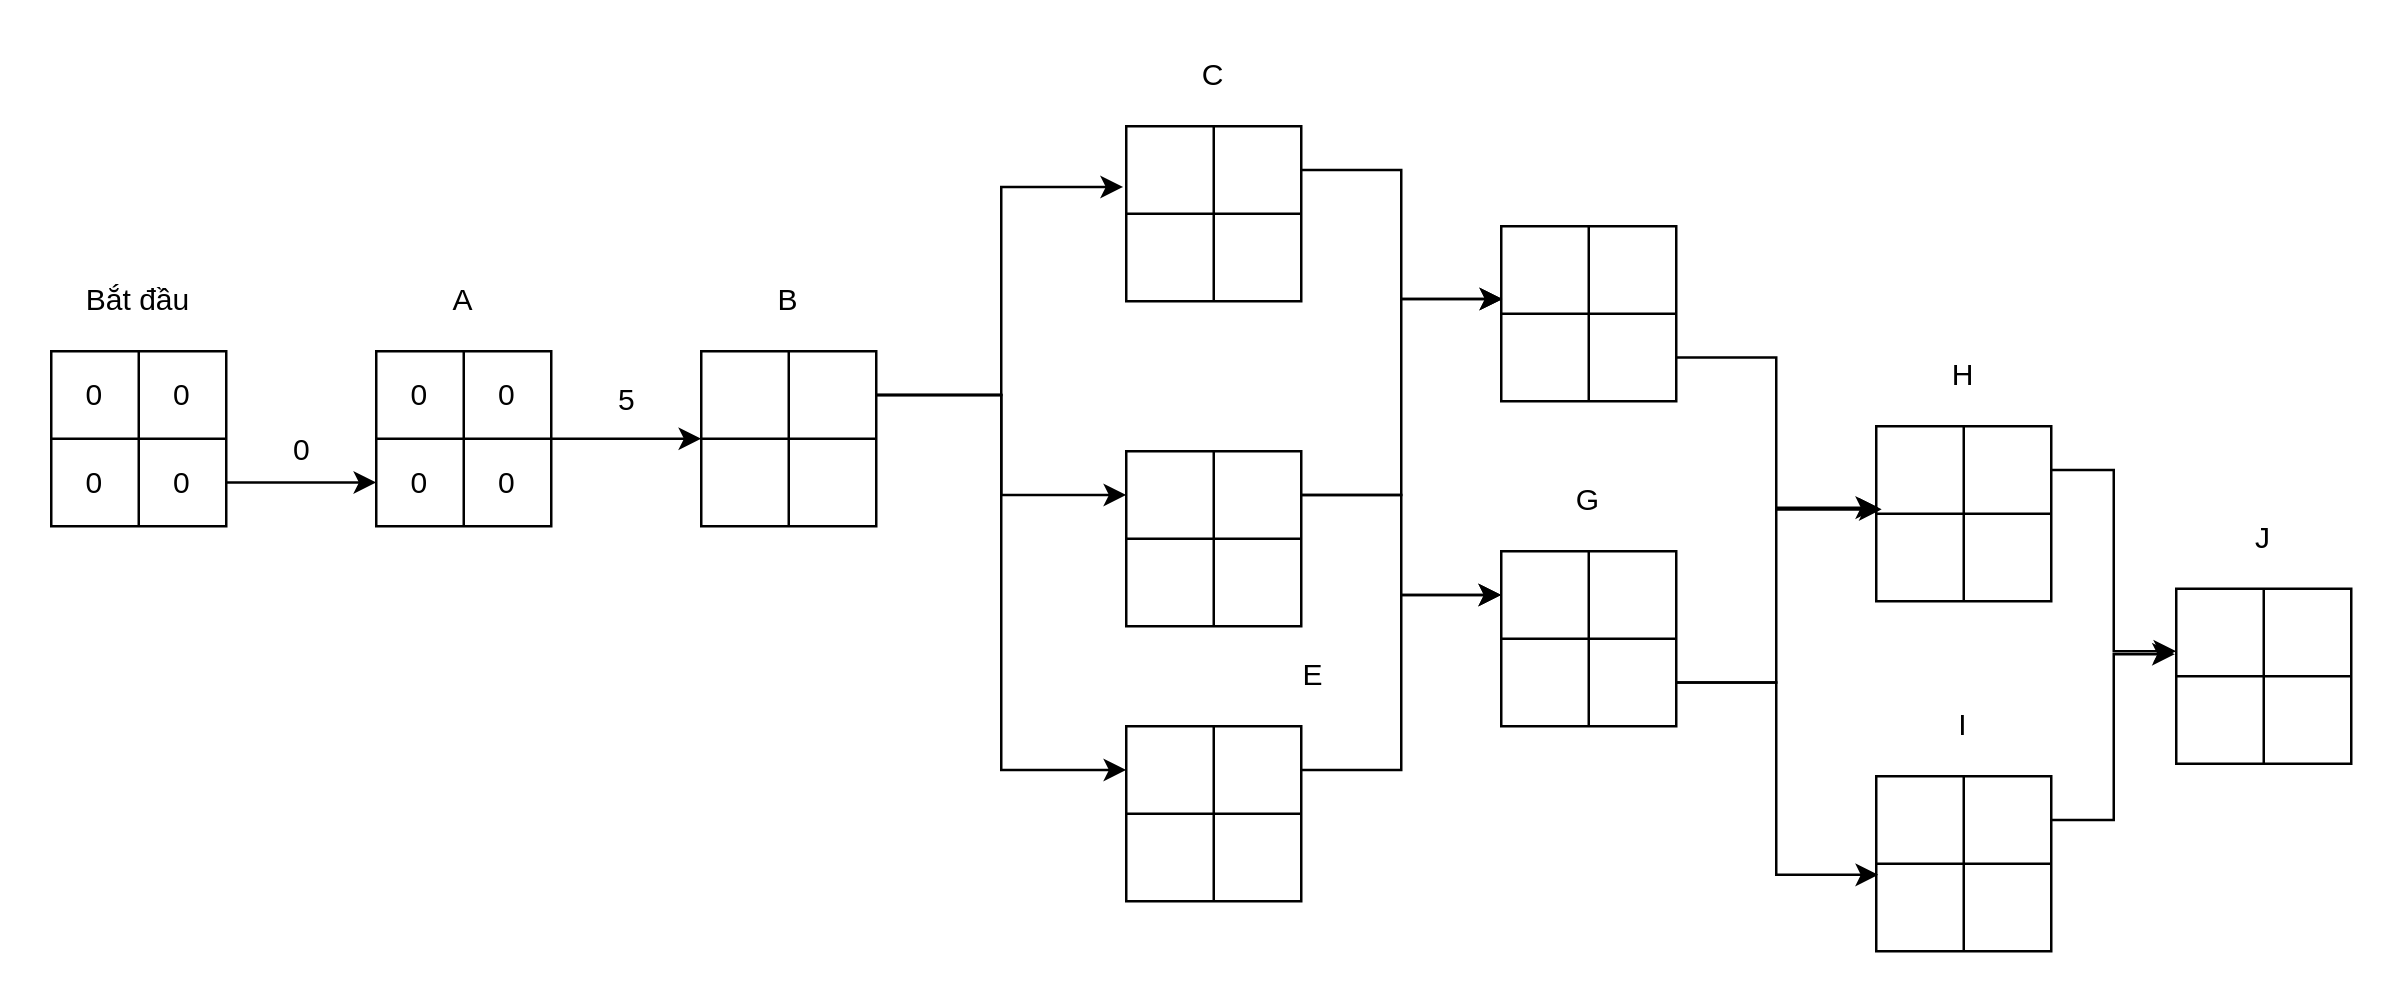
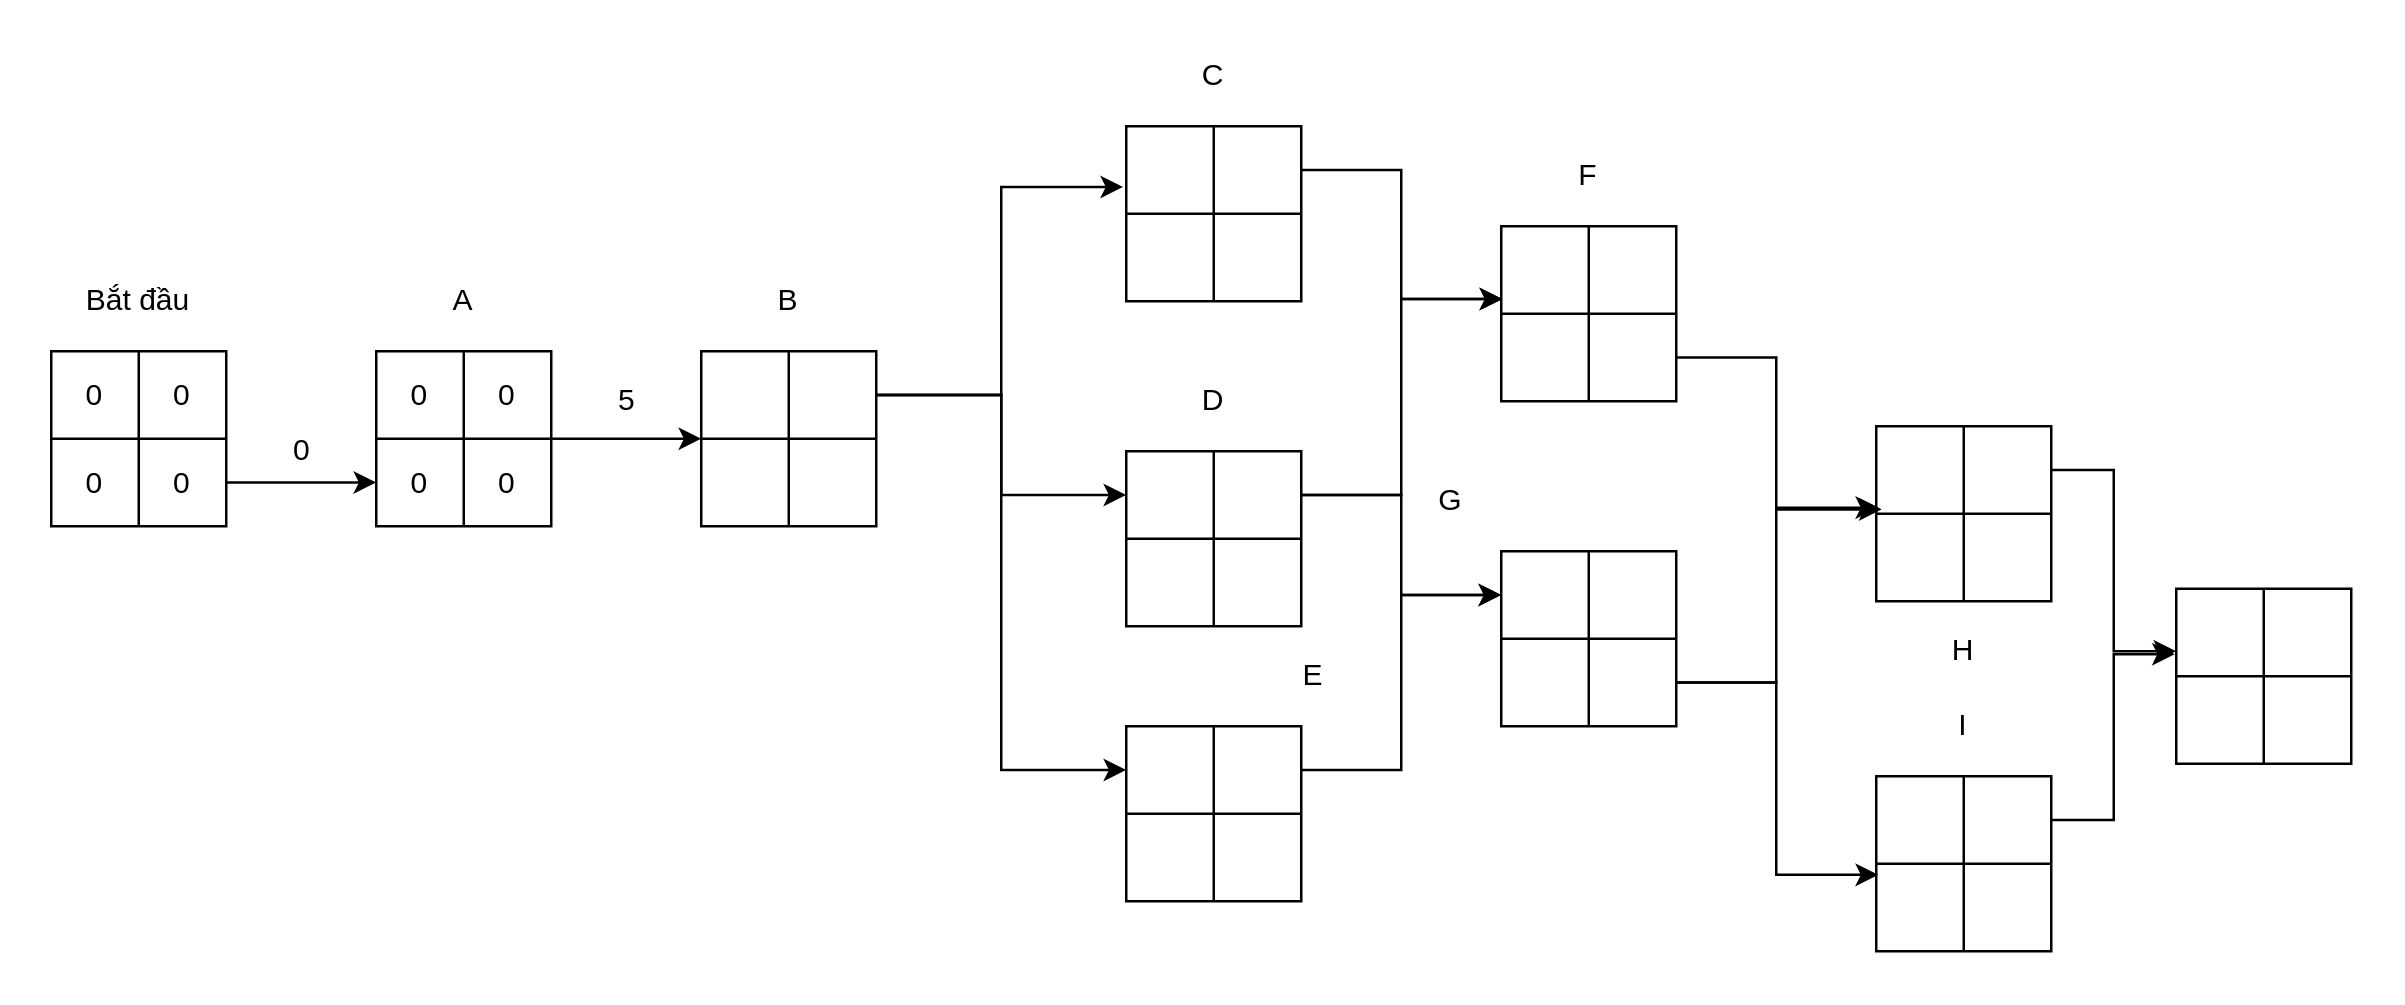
+ <mxCell id="62" value="F" style="text;html=1;strokeColor=none;fillColor=none;align=center;verticalAlign=middle;whiteSpace=wrap;rounded=0;" vertex="1" parent="1"><mxGeometry x="600" y="60" width="70" height="20" as="geometry" /></mxCell>
- <mxCell id="82" value="H" style="text;html=1;strokeColor=none;fillColor=none;align=center;verticalAlign=middle;whiteSpace=wrap;rounded=0;" vertex="1" parent="1"><mxGeometry x="750" y="140" width="70" height="20" as="geometry" /></mxCell>
+ <mxCell id="82" value="H" style="text;html=1;strokeColor=none;fillColor=none;align=center;verticalAlign=middle;whiteSpace=wrap;rounded=0;" vertex="1" parent="1"><mxGeometry x="750" y="250" width="70" height="20" as="geometry" /></mxCell>
+ <mxCell id="50" value="D" style="text;html=1;strokeColor=none;fillColor=none;align=center;verticalAlign=middle;whiteSpace=wrap;rounded=0;" vertex="1" parent="1"><mxGeometry x="450" y="150" width="70" height="20" as="geometry" /></mxCell>
- <mxCell id="72" value="G" style="text;html=1;strokeColor=none;fillColor=none;align=center;verticalAlign=middle;whiteSpace=wrap;rounded=0;" vertex="1" parent="1"><mxGeometry x="600" y="190" width="70" height="20" as="geometry" /></mxCell>
+ <mxCell id="72" value="G" style="text;html=1;strokeColor=none;fillColor=none;align=center;verticalAlign=middle;whiteSpace=wrap;rounded=0;" vertex="1" parent="1"><mxGeometry x="545" y="190" width="70" height="20" as="geometry" /></mxCell>
- <mxCell id="101" value="J" style="text;html=1;strokeColor=none;fillColor=none;align=center;verticalAlign=middle;whiteSpace=wrap;rounded=0;" vertex="1" parent="1"><mxGeometry x="870" y="205" width="70" height="20" as="geometry" /></mxCell>
